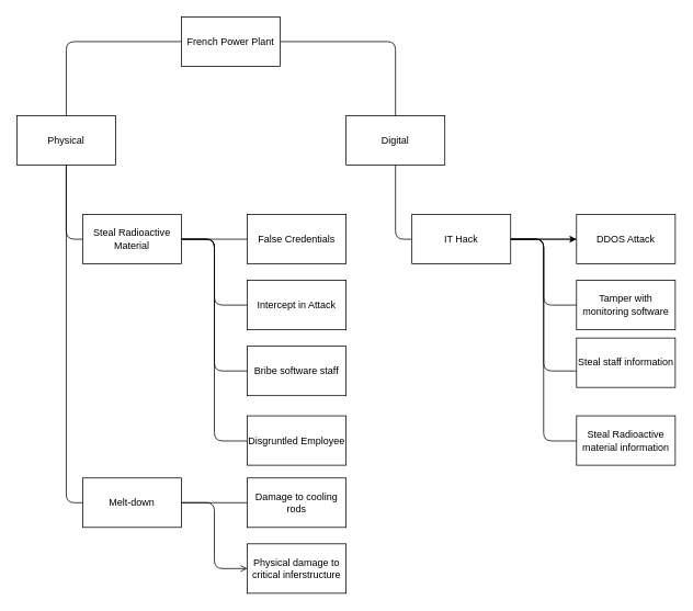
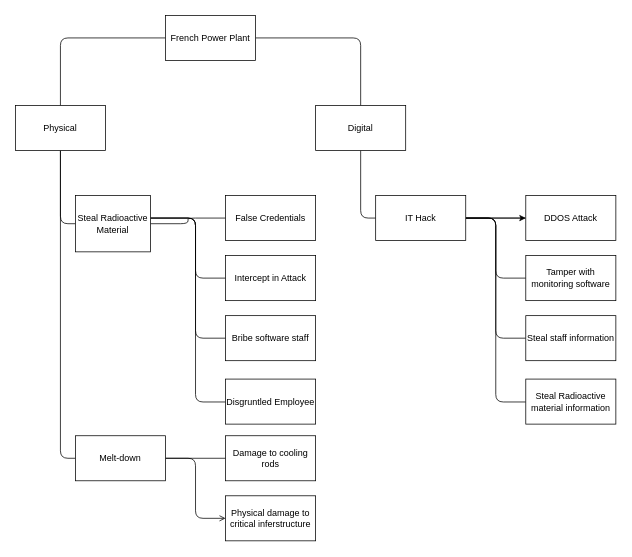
- <mxCell id="14" value="Steal Radioactive Material" style="rounded=0;whiteSpace=wrap;html=1;" vertex="1" parent="1"><mxGeometry x="100" y="260" width="120" height="60" as="geometry" /></mxCell>
+ <mxCell id="14" value="Steal Radioactive Material" style="rounded=0;whiteSpace=wrap;html=1;" vertex="1" parent="1"><mxGeometry x="100" y="260" width="100" height="75" as="geometry" /></mxCell>
- <mxCell id="32" value="Steal staff information" style="rounded=0;whiteSpace=wrap;html=1;" vertex="1" parent="1"><mxGeometry x="700" y="410" width="120" height="60" as="geometry" /></mxCell>
+ <mxCell id="32" value="Steal staff information" style="rounded=0;whiteSpace=wrap;html=1;" vertex="1" parent="1"><mxGeometry x="700" y="420" width="120" height="60" as="geometry" /></mxCell>
